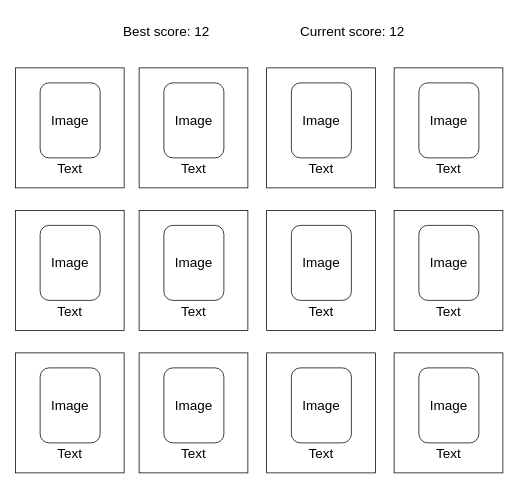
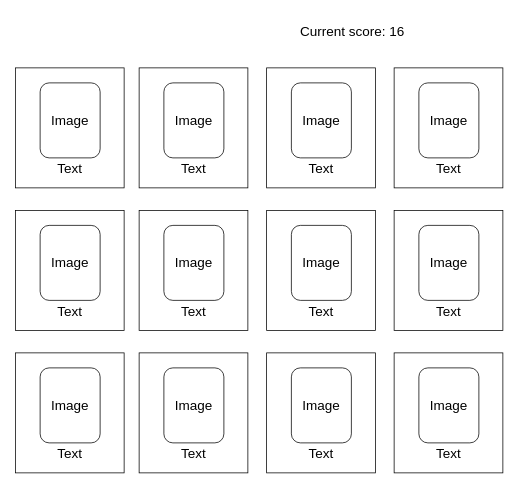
- <mxCell id="2" value="&lt;font style=&quot;font-size: 18px&quot;&gt;Best score: 12&lt;/font&gt;" style="text;html=1;strokeColor=none;fillColor=none;align=left;verticalAlign=middle;whiteSpace=wrap;rounded=0;fontSize=36;" vertex="1" parent="1"><mxGeometry x="162" y="20" width="122" height="30" as="geometry" /></mxCell>
- <mxCell id="3" value="&lt;font style=&quot;font-size: 18px&quot;&gt;Current score: 12&lt;/font&gt;" style="text;html=1;strokeColor=none;fillColor=none;align=left;verticalAlign=middle;whiteSpace=wrap;rounded=0;fontSize=36;" vertex="1" parent="1"><mxGeometry x="398" y="20" width="166" height="30" as="geometry" /></mxCell>
+ <mxCell id="3" value="&lt;font style=&quot;font-size: 18px&quot;&gt;Current score: 16&lt;/font&gt;" style="text;html=1;strokeColor=none;fillColor=none;align=left;verticalAlign=middle;whiteSpace=wrap;rounded=0;fontSize=36;" vertex="1" parent="1"><mxGeometry x="398" y="20" width="166" height="30" as="geometry" /></mxCell>
